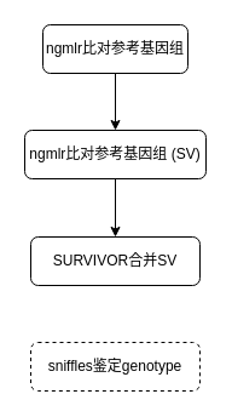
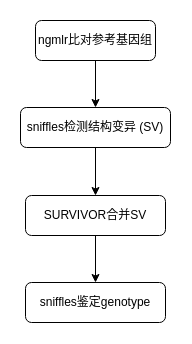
- <mxCell id="5" value="ngmlr比对参考基因组 (SV)" style="rounded=1;whiteSpace=wrap;html=1;" vertex="1" parent="1"><mxGeometry x="20" y="107" width="150" height="40" as="geometry" /></mxCell>
+ <mxCell id="5" value="sniffles检测结构变异 (SV)" style="rounded=1;whiteSpace=wrap;html=1;" vertex="1" parent="1"><mxGeometry x="20" y="107" width="150" height="40" as="geometry" /></mxCell>
+ <mxCell id="6" value="" style="edgeStyle=orthogonalEdgeStyle;rounded=0;orthogonalLoop=1;jettySize=auto;html=1;" edge="1" parent="1" source="7" target="8"><mxGeometry relative="1" as="geometry" /></mxCell>
- <mxCell id="8" value="sniffles鉴定genotype" style="rounded=1;whiteSpace=wrap;html=1;dashed=1;" vertex="1" parent="1"><mxGeometry x="25" y="282" width="140" height="40" as="geometry" /></mxCell>
+ <mxCell id="8" value="sniffles鉴定genotype" style="rounded=1;whiteSpace=wrap;html=1;" vertex="1" parent="1"><mxGeometry x="25" y="282" width="140" height="40" as="geometry" /></mxCell>
